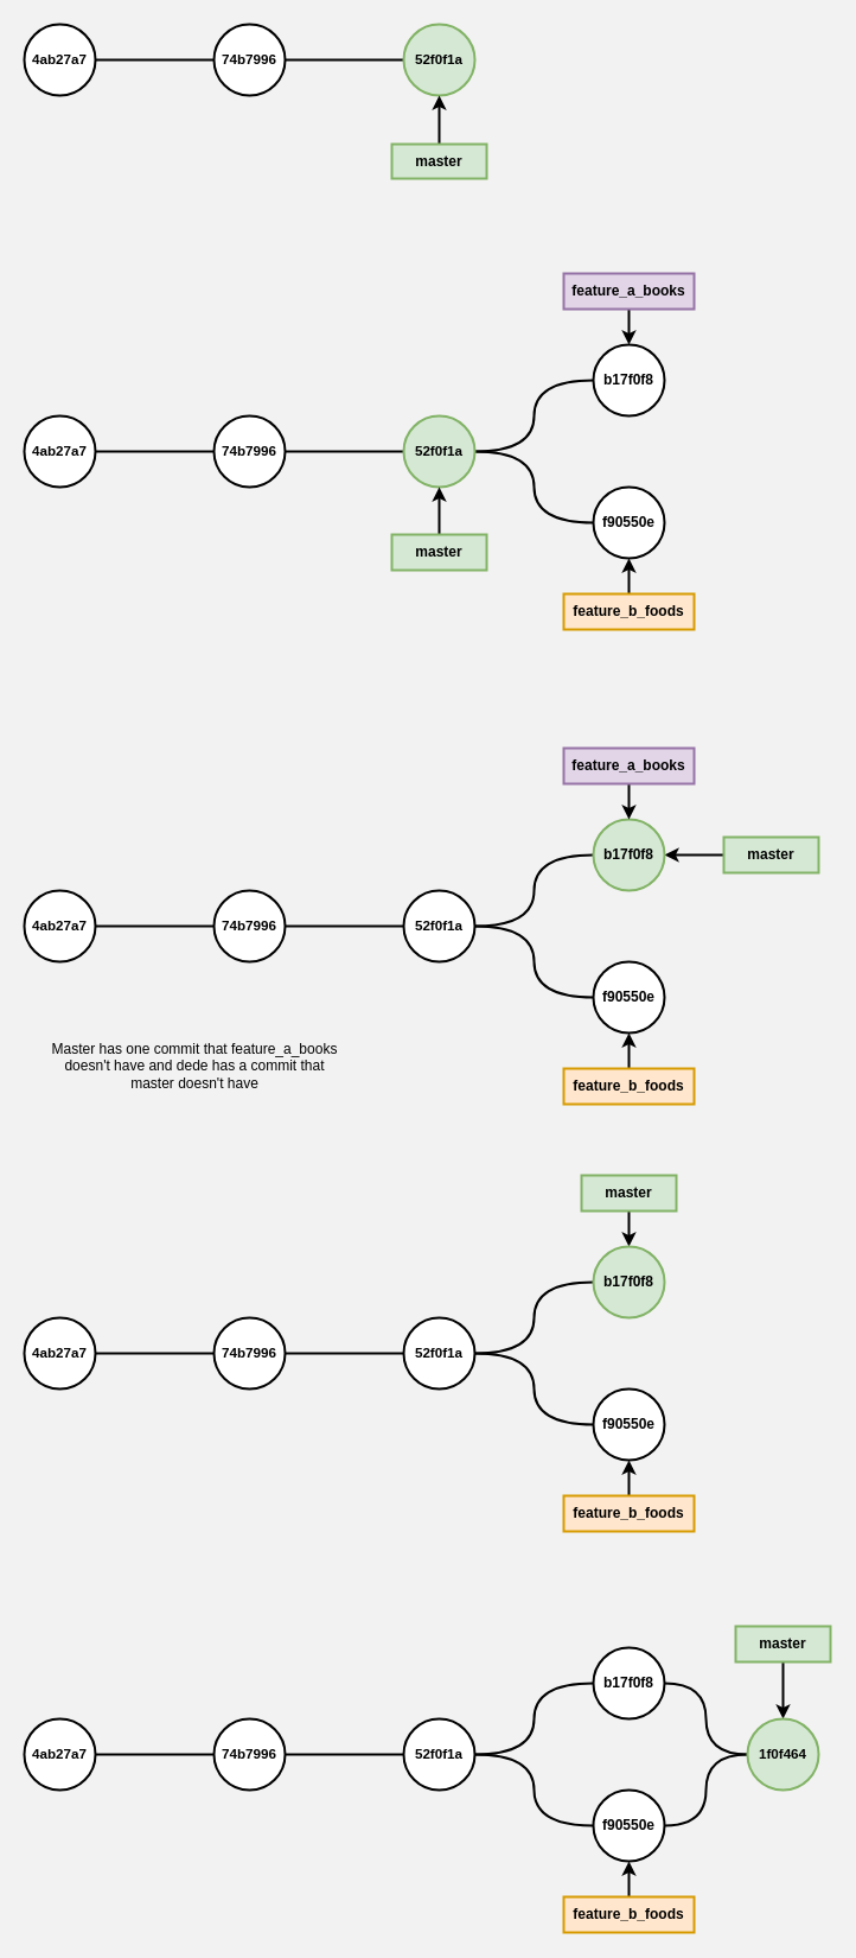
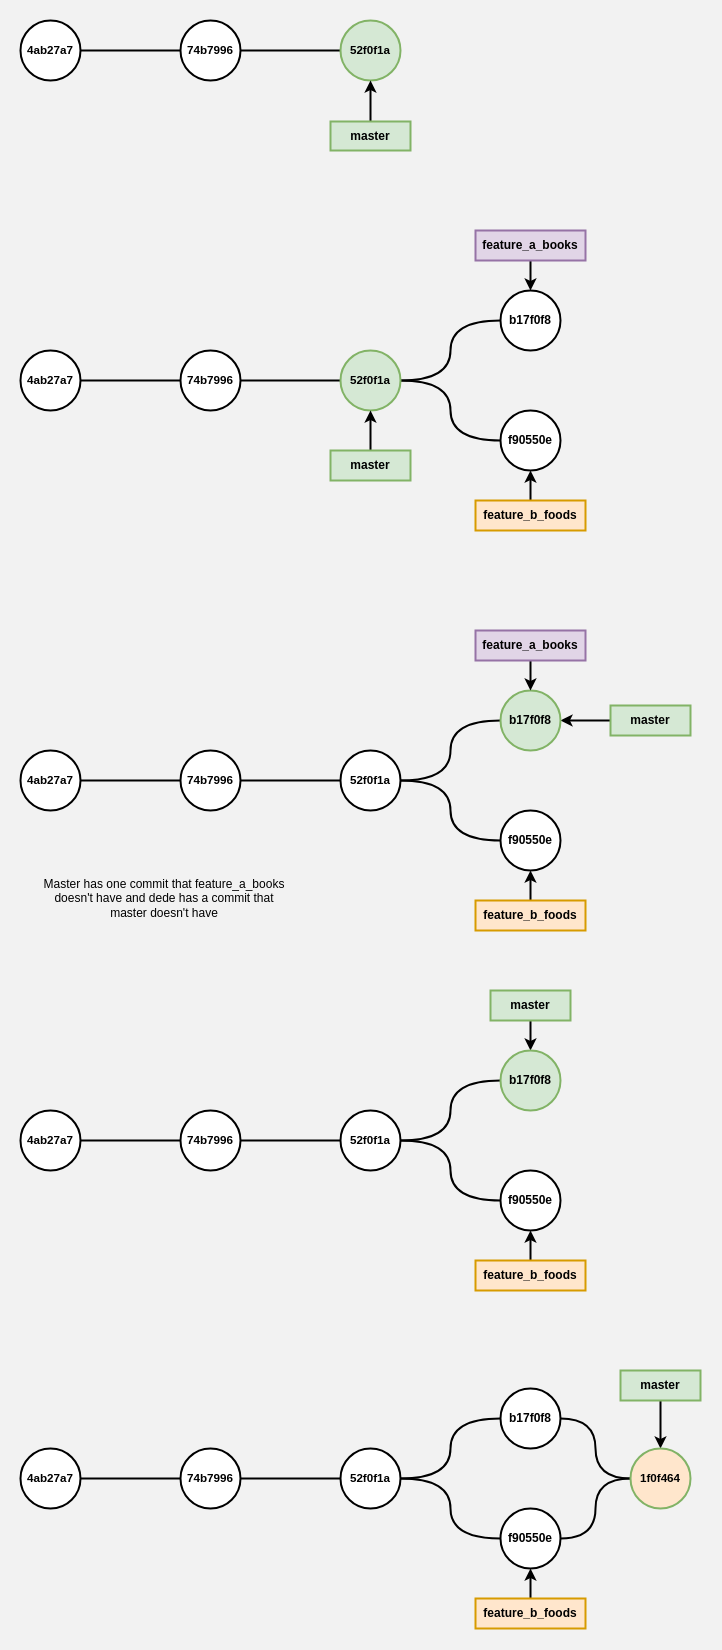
- <mxCell id="68" value="&lt;span style=&quot;font-size: 11.667px&quot;&gt;1f0f464&lt;/span&gt;" style="ellipse;whiteSpace=wrap;html=1;aspect=fixed;strokeWidth=2;fontStyle=1;fillColor=#d5e8d4;strokeColor=#82b366;" vertex="1" parent="1"><mxGeometry x="630" y="1448" width="60" height="60" as="geometry" /></mxCell>
+ <mxCell id="68" value="&lt;span style=&quot;font-size: 11.667px&quot;&gt;1f0f464&lt;/span&gt;" style="ellipse;whiteSpace=wrap;html=1;aspect=fixed;strokeWidth=2;fontStyle=1;fillColor=#ffe6cc;strokeColor=#82b366;" vertex="1" parent="1"><mxGeometry x="630" y="1448" width="60" height="60" as="geometry" /></mxCell>
